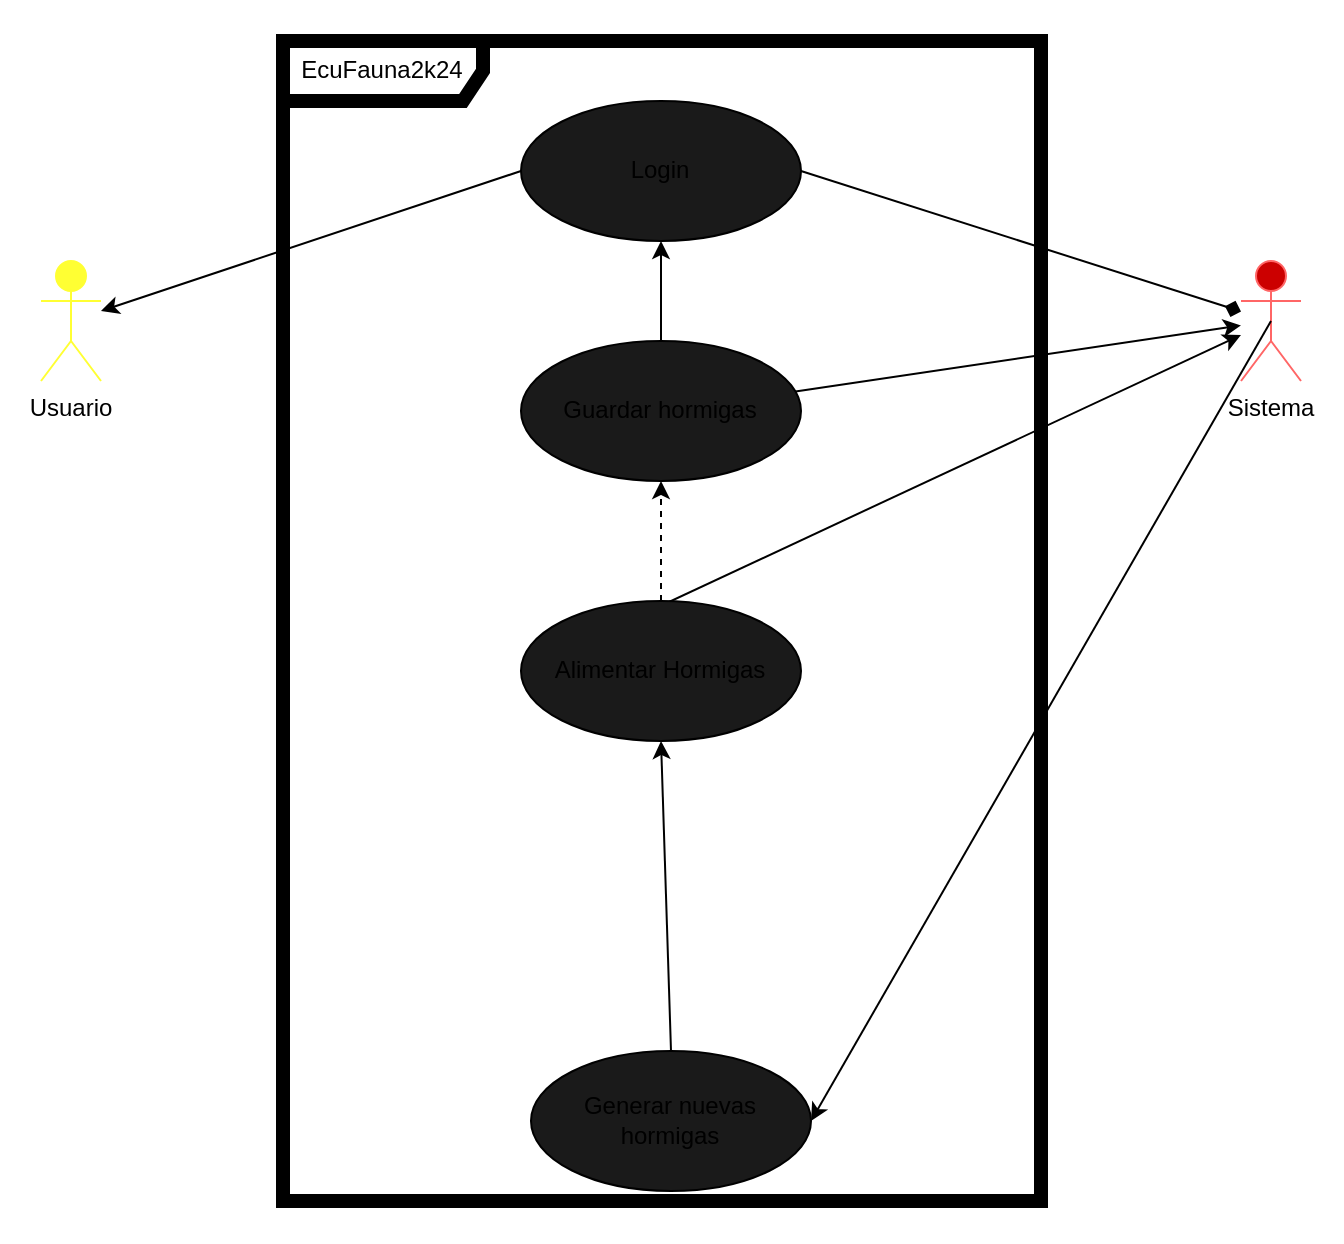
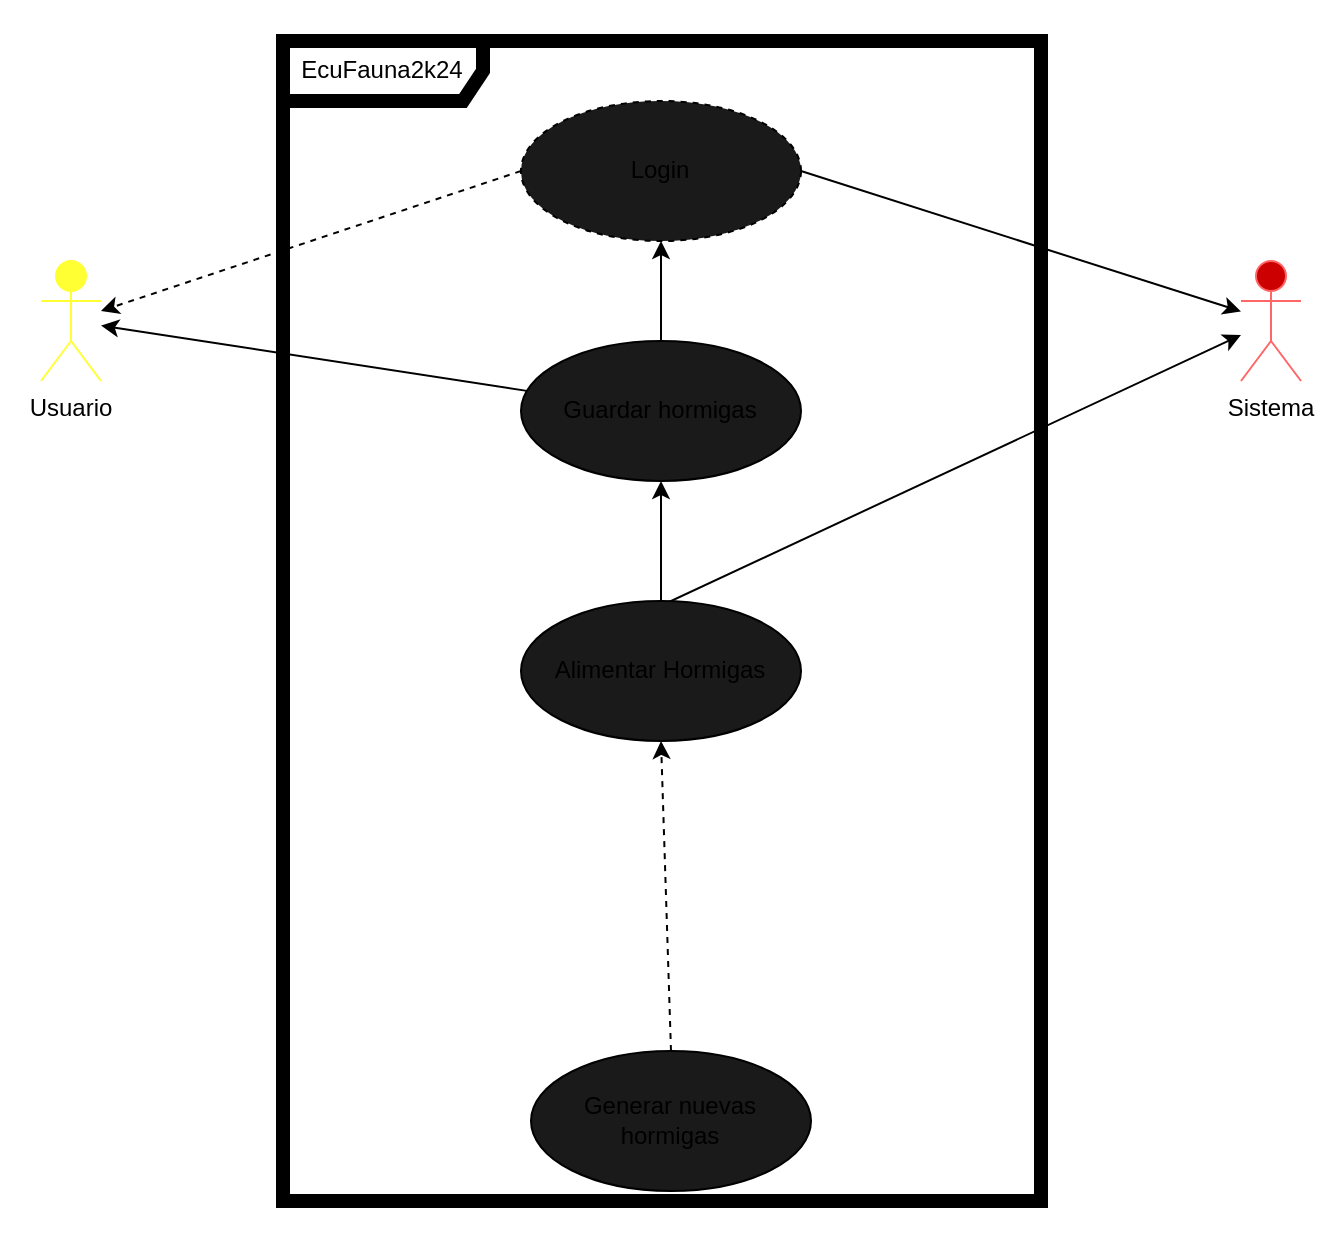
- <mxCell id="16" value="Login" style="ellipse;whiteSpace=wrap;html=1;fillColor=#1A1A1A;" parent="1" vertex="1"><mxGeometry x="260" y="50" width="140" height="70" as="geometry" /></mxCell>
+ <mxCell id="16" value="Login" style="ellipse;whiteSpace=wrap;html=1;fillColor=#1A1A1A;dashed=1;" parent="1" vertex="1"><mxGeometry x="260" y="50" width="140" height="70" as="geometry" /></mxCell>
- <mxCell id="14" style="edgeStyle=none;html=1;exitX=0;exitY=0.5;exitDx=0;exitDy=0;" parent="1" source="16" target="3" edge="1"><mxGeometry relative="1" as="geometry" /></mxCell>
+ <mxCell id="14" style="edgeStyle=none;html=1;exitX=0;exitY=0.5;exitDx=0;exitDy=0;dashed=1;" parent="1" source="16" target="3" edge="1"><mxGeometry relative="1" as="geometry" /></mxCell>
- <mxCell id="15" style="edgeStyle=none;html=1;exitX=1;exitY=0.5;exitDx=0;exitDy=0;endArrow=diamond;" parent="1" source="16" target="4" edge="1"><mxGeometry relative="1" as="geometry"><mxPoint x="570" y="170" as="targetPoint" /></mxGeometry></mxCell>
+ <mxCell id="15" style="edgeStyle=none;html=1;exitX=1;exitY=0.5;exitDx=0;exitDy=0;" parent="1" source="16" target="4" edge="1"><mxGeometry relative="1" as="geometry"><mxPoint x="570" y="170" as="targetPoint" /></mxGeometry></mxCell>
- <mxCell id="12" style="edgeStyle=none;html=1;fontFamily=Helvetica;fontSize=12;fontColor=default;endArrow=classic;endFill=1;" parent="1" source="11" target="4" edge="1"><mxGeometry relative="1" as="geometry"><mxPoint x="260" y="180" as="sourcePoint" /><mxPoint x="110" y="395" as="targetPoint" /></mxGeometry></mxCell>
+ <mxCell id="12" style="edgeStyle=none;html=1;fontFamily=Helvetica;fontSize=12;fontColor=default;endArrow=classic;endFill=1;" parent="1" source="11" target="3" edge="1"><mxGeometry relative="1" as="geometry"><mxPoint x="260" y="180" as="sourcePoint" /><mxPoint x="110" y="395" as="targetPoint" /></mxGeometry></mxCell>
- <mxCell id="13" style="edgeStyle=none;html=1;exitX=0.5;exitY=0.5;exitDx=0;exitDy=0;exitPerimeter=0;entryX=1;entryY=0.5;entryDx=0;entryDy=0;" parent="1" source="4" target="9" edge="1"><mxGeometry relative="1" as="geometry" /></mxCell>
- <mxCell id="5" style="edgeStyle=none;html=1;exitX=0.5;exitY=0;exitDx=0;exitDy=0;fontFamily=Helvetica;fontSize=12;fontColor=default;endArrow=classic;endFill=1;dashed=1;" parent="1" source="7" target="11" edge="1"><mxGeometry relative="1" as="geometry"><mxPoint x="330" y="270" as="targetPoint" /></mxGeometry></mxCell>
+ <mxCell id="5" style="edgeStyle=none;html=1;exitX=0.5;exitY=0;exitDx=0;exitDy=0;fontFamily=Helvetica;fontSize=12;fontColor=default;endArrow=classic;endFill=1;" parent="1" source="7" target="11" edge="1"><mxGeometry relative="1" as="geometry"><mxPoint x="330" y="270" as="targetPoint" /></mxGeometry></mxCell>
- <mxCell id="8" style="edgeStyle=none;html=1;exitX=0.5;exitY=0;exitDx=0;exitDy=0;entryX=0.5;entryY=1;entryDx=0;entryDy=0;fontFamily=Helvetica;fontSize=12;fontColor=default;endArrow=classic;endFill=1;" parent="1" source="9" target="7" edge="1"><mxGeometry relative="1" as="geometry" /></mxCell>
+ <mxCell id="8" style="edgeStyle=none;html=1;exitX=0.5;exitY=0;exitDx=0;exitDy=0;entryX=0.5;entryY=1;entryDx=0;entryDy=0;fontFamily=Helvetica;fontSize=12;fontColor=default;endArrow=classic;endFill=1;dashed=1;" parent="1" source="9" target="7" edge="1"><mxGeometry relative="1" as="geometry" /></mxCell>
